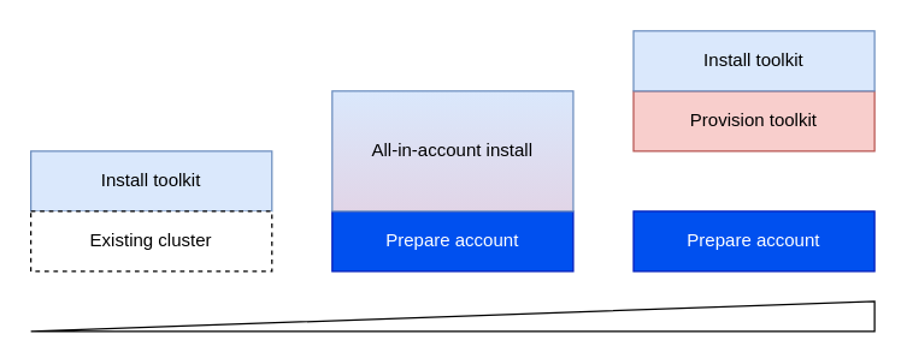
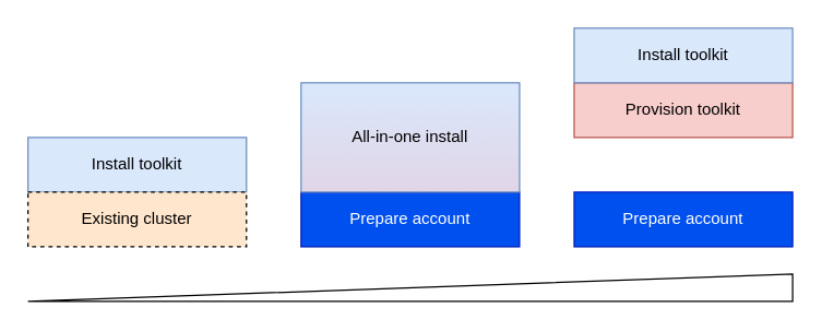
- <mxCell id="3" value="All-in-account install" style="rounded=0;whiteSpace=wrap;html=1;fillColor=#dae8fc;strokeColor=#6c8ebf;gradientColor=#E1D5E7;" vertex="1" parent="1"><mxGeometry x="220" y="60" width="160" height="80" as="geometry" /></mxCell>
+ <mxCell id="3" value="All-in-one install" style="rounded=0;whiteSpace=wrap;html=1;fillColor=#dae8fc;strokeColor=#6c8ebf;gradientColor=#E1D5E7;" vertex="1" parent="1"><mxGeometry x="220" y="60" width="160" height="80" as="geometry" /></mxCell>
- <mxCell id="6" value="Existing cluster" style="rounded=0;whiteSpace=wrap;html=1;dashed=1;" vertex="1" parent="1"><mxGeometry x="20" y="140" width="160" height="40" as="geometry" /></mxCell>
+ <mxCell id="6" value="Existing cluster" style="rounded=0;whiteSpace=wrap;html=1;dashed=1;fillColor=#ffe6cc;" vertex="1" parent="1"><mxGeometry x="20" y="140" width="160" height="40" as="geometry" /></mxCell>
